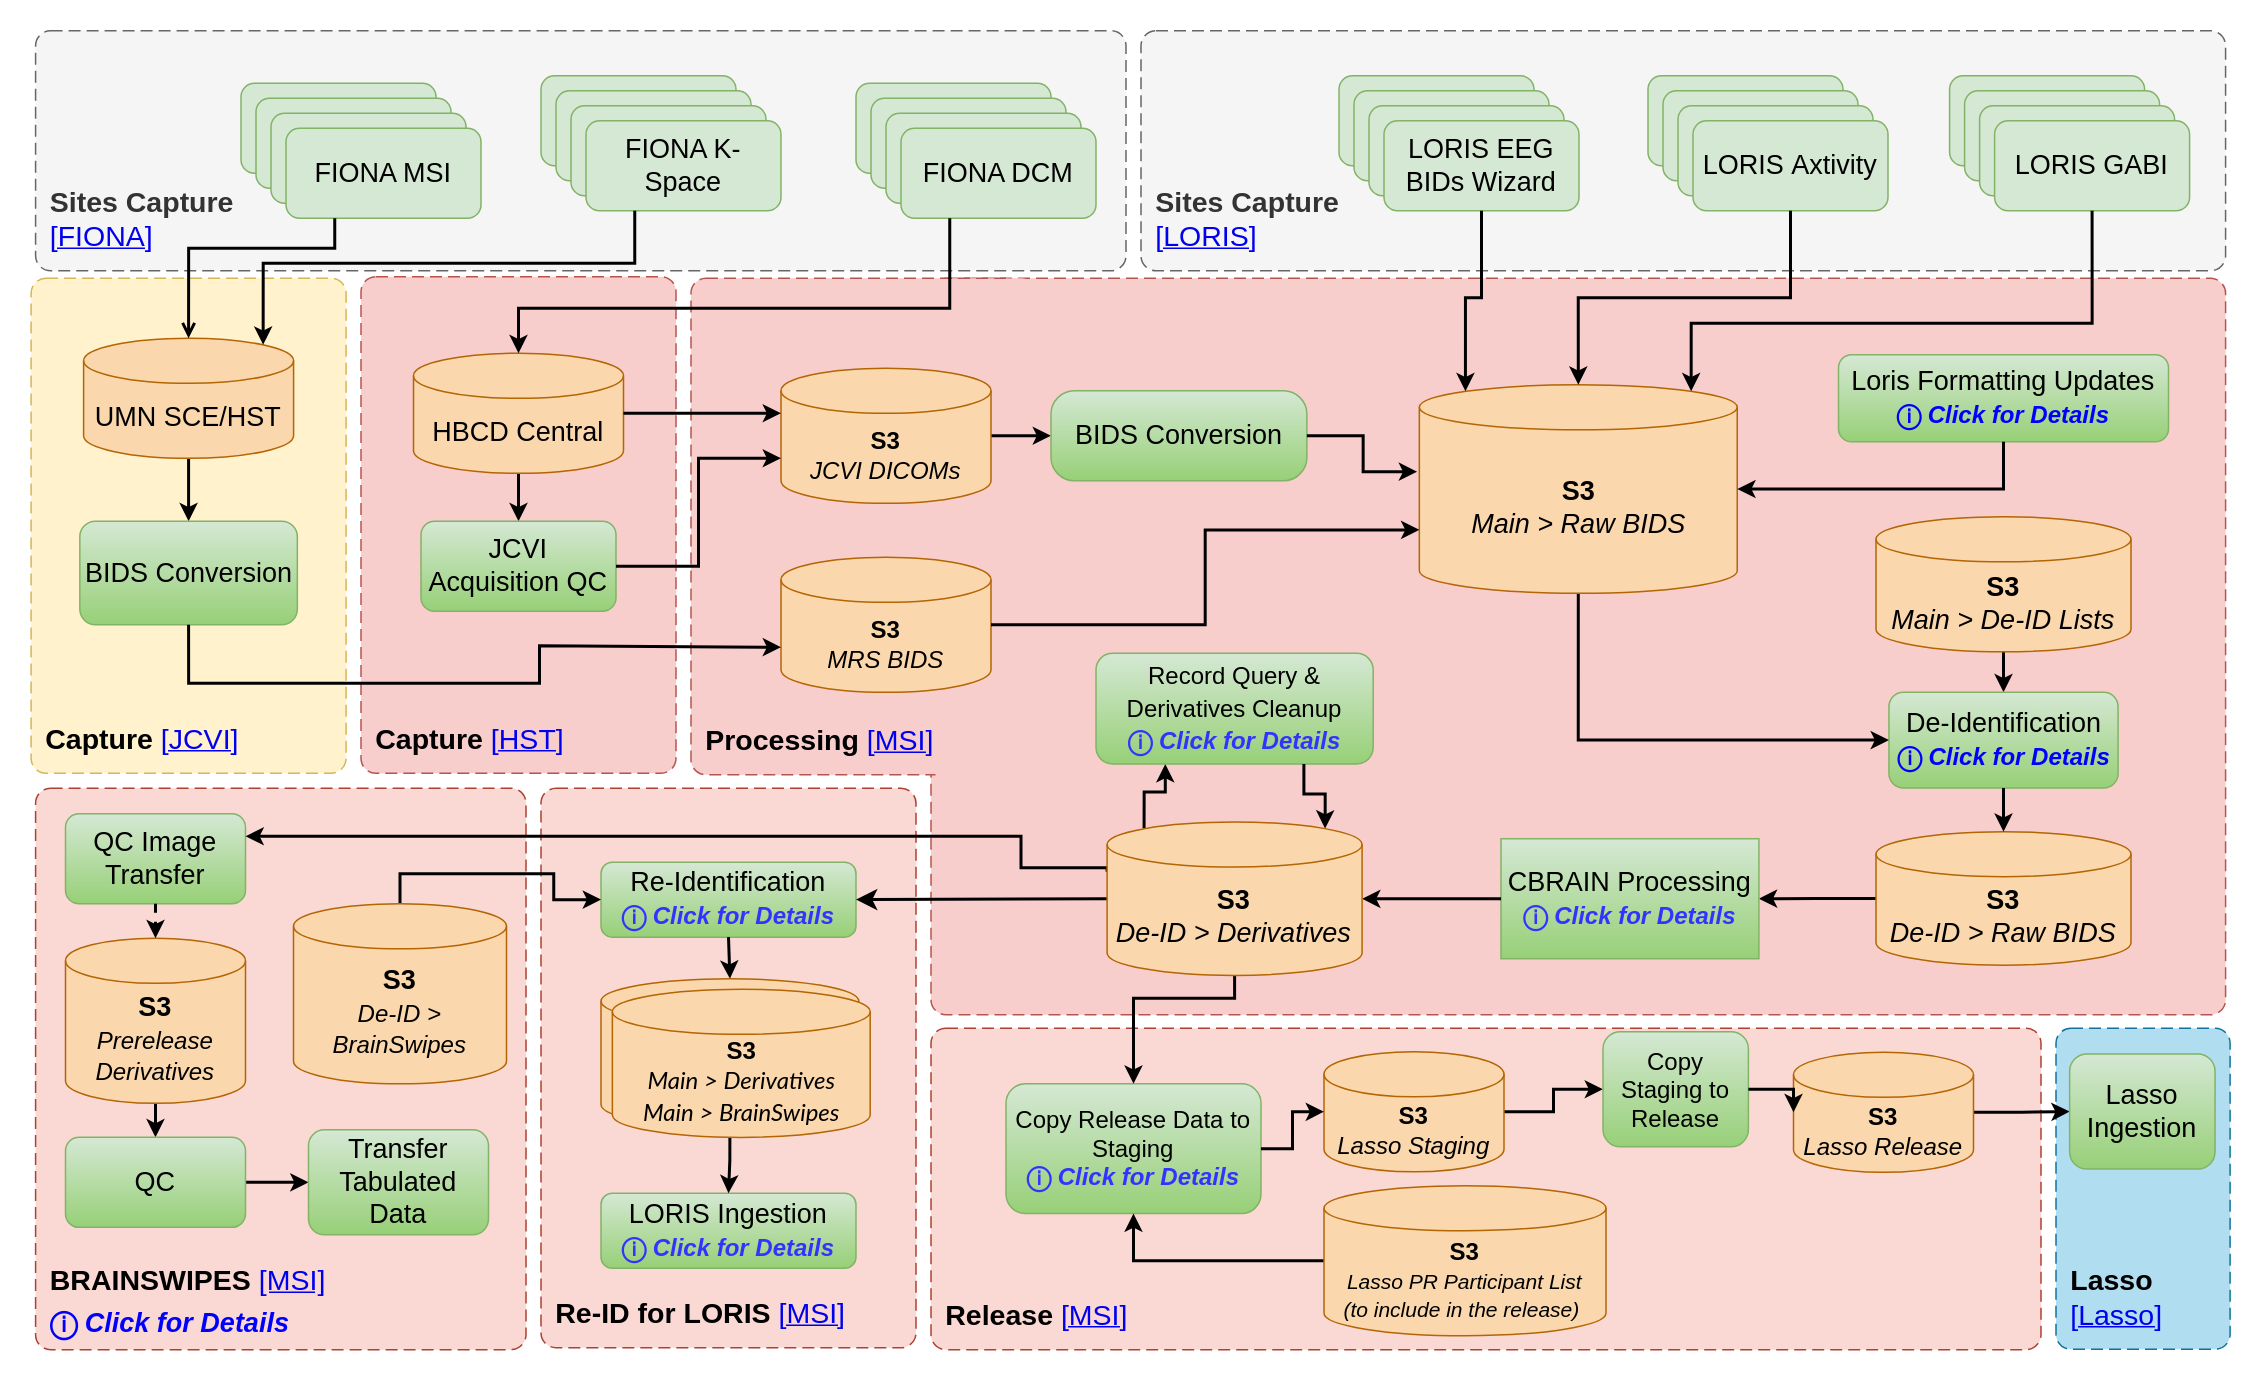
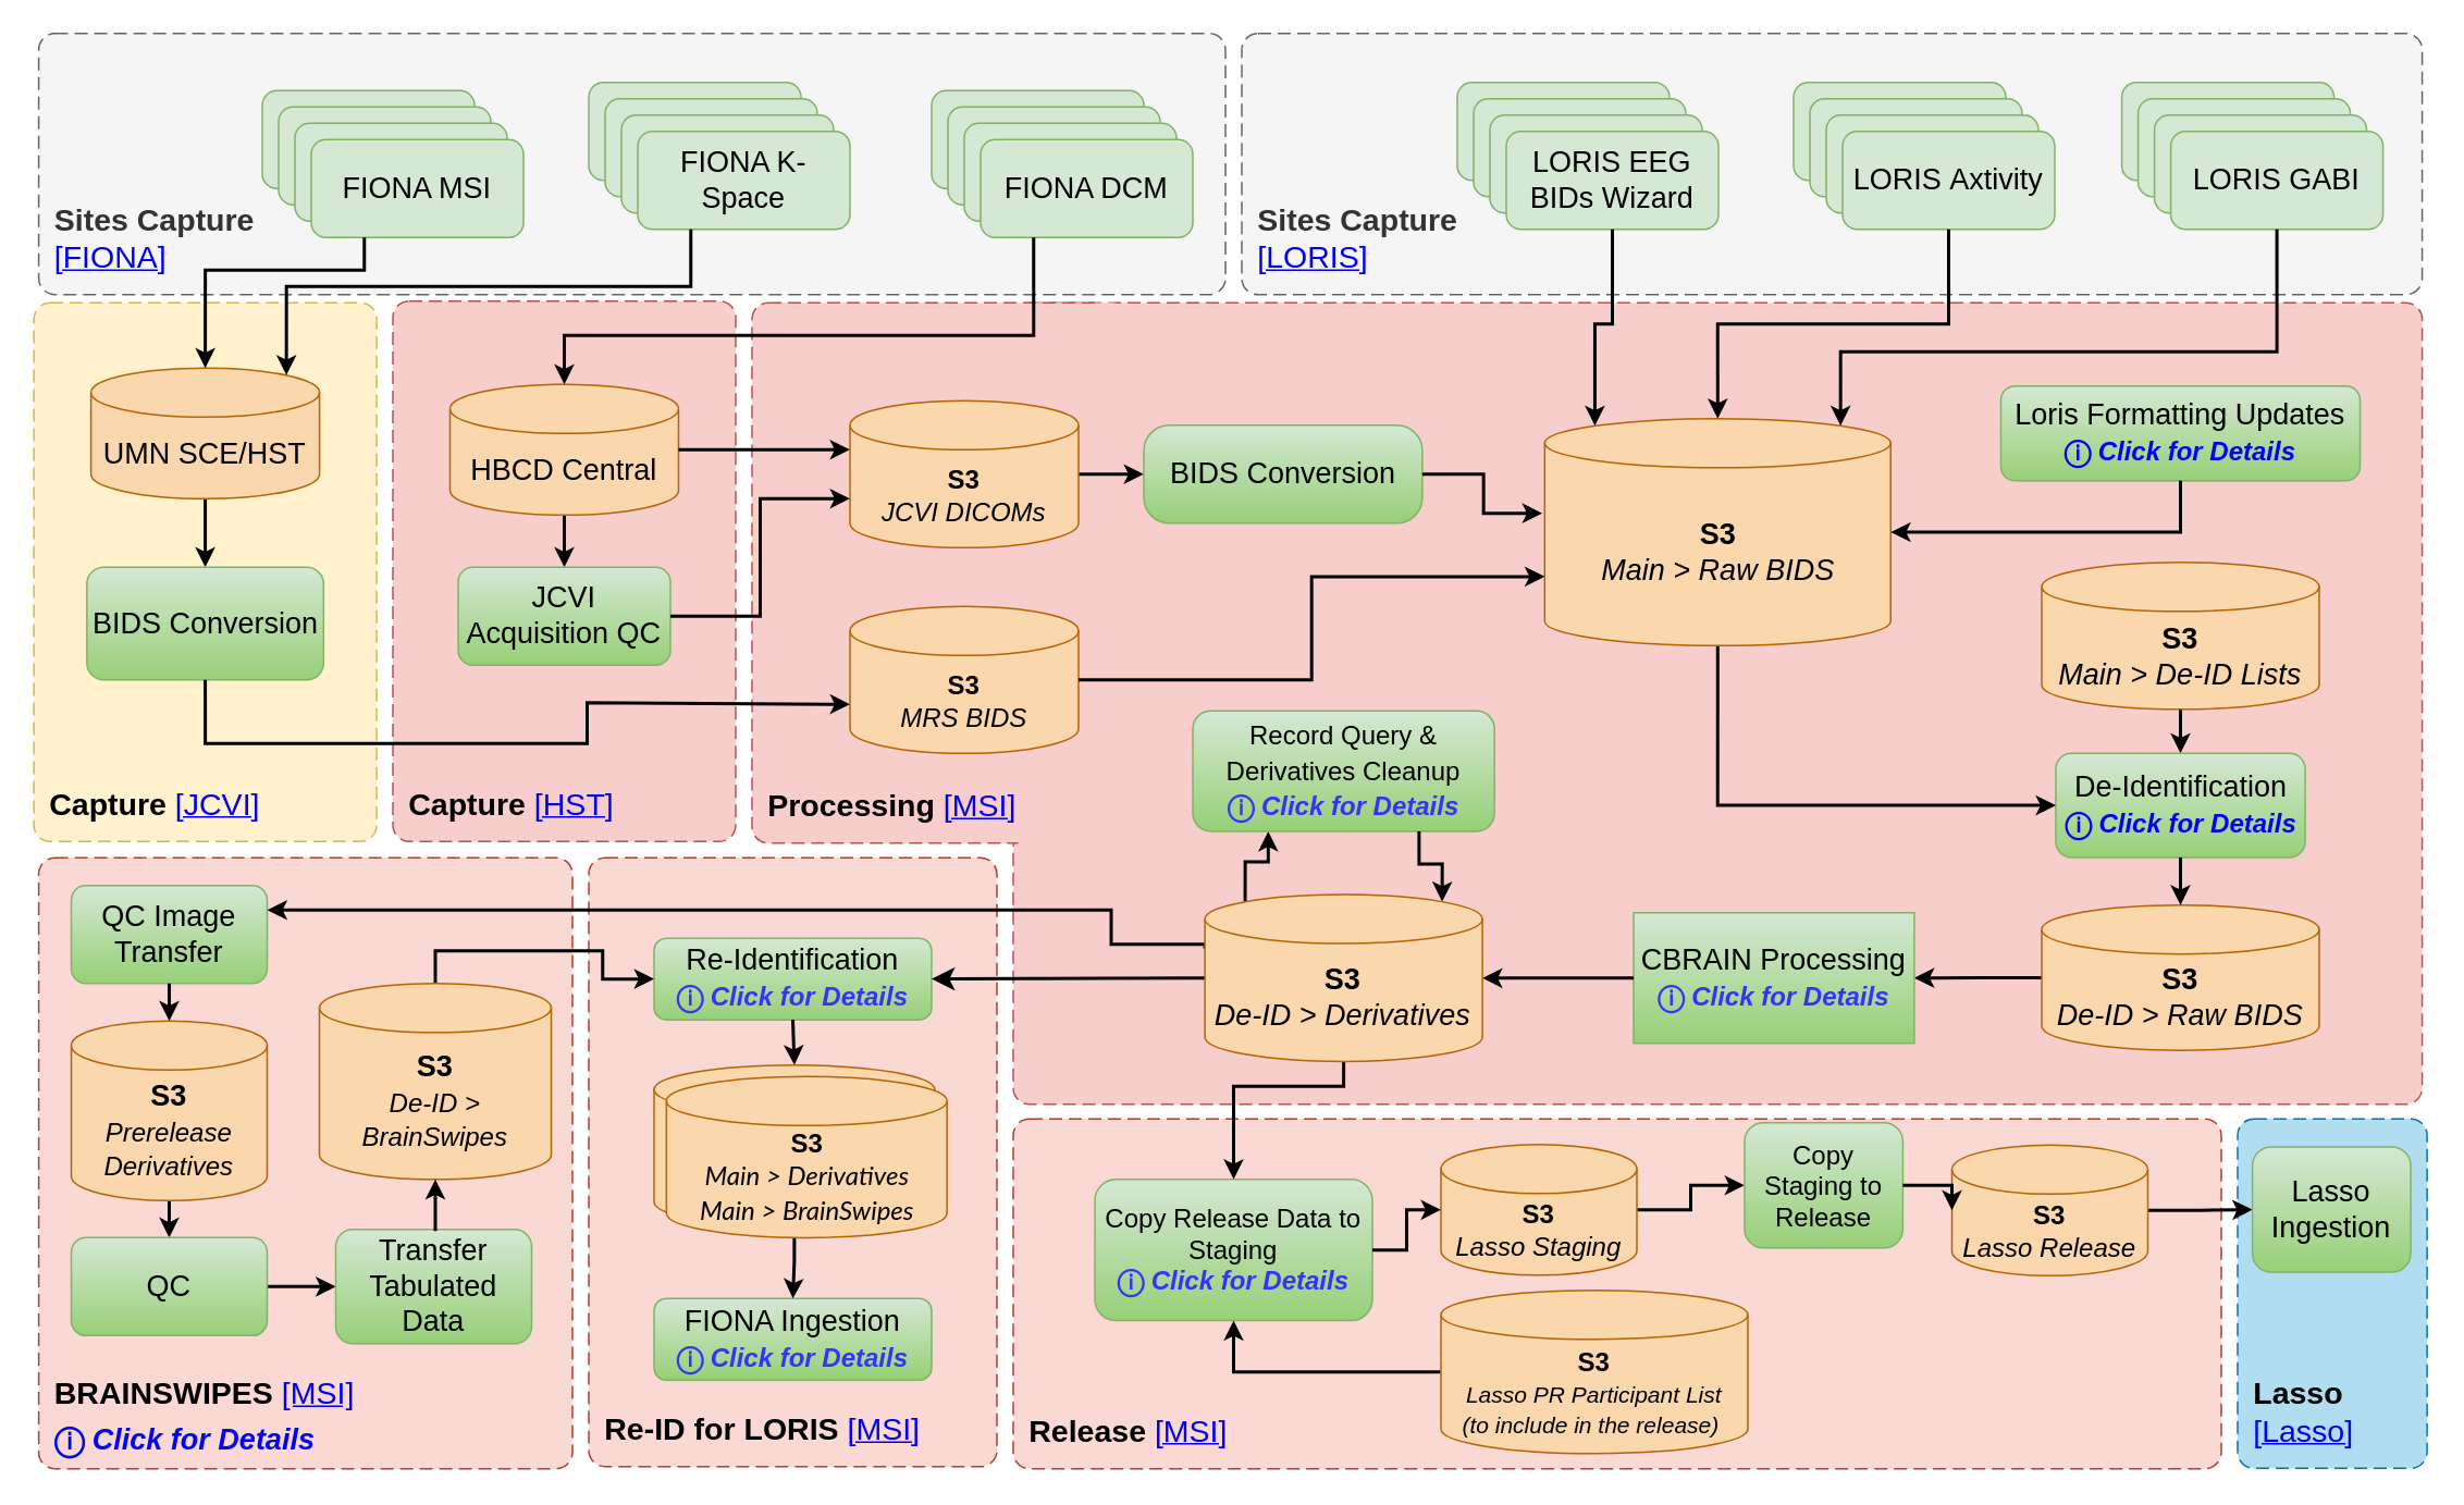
- <mxCell id="107" style="edgeStyle=orthogonalEdgeStyle;rounded=0;orthogonalLoop=1;jettySize=auto;html=1;exitX=0.25;exitY=1;exitDx=0;exitDy=0;entryX=0.5;entryY=0;entryDx=0;entryDy=0;entryPerimeter=0;strokeWidth=2;endArrow=open;" edge="1" parent="1" source="41" target="50"><mxGeometry relative="1" as="geometry"><Array as="points"><mxPoint x="222" y="165" /><mxPoint x="125" y="165" /></Array></mxGeometry></mxCell>
+ <mxCell id="107" style="edgeStyle=orthogonalEdgeStyle;rounded=0;orthogonalLoop=1;jettySize=auto;html=1;exitX=0.25;exitY=1;exitDx=0;exitDy=0;entryX=0.5;entryY=0;entryDx=0;entryDy=0;entryPerimeter=0;strokeWidth=2;" edge="1" parent="1" source="41" target="50"><mxGeometry relative="1" as="geometry"><Array as="points"><mxPoint x="222" y="165" /><mxPoint x="125" y="165" /></Array></mxGeometry></mxCell>
- <mxCell id="105" style="edgeStyle=orthogonalEdgeStyle;rounded=0;orthogonalLoop=1;jettySize=auto;html=1;exitX=0.5;exitY=1;exitDx=0;exitDy=0;entryX=0.5;entryY=0;entryDx=0;entryDy=0;entryPerimeter=0;strokeWidth=2;dashed=1;" edge="1" parent="1" source="71" target="73"><mxGeometry relative="1" as="geometry"><Array as="points"><mxPoint x="103" y="615" /><mxPoint x="103" y="615" /></Array></mxGeometry></mxCell>
+ <mxCell id="105" style="edgeStyle=orthogonalEdgeStyle;rounded=0;orthogonalLoop=1;jettySize=auto;html=1;exitX=0.5;exitY=1;exitDx=0;exitDy=0;entryX=0.5;entryY=0;entryDx=0;entryDy=0;entryPerimeter=0;strokeWidth=2;" edge="1" parent="1" source="71" target="73"><mxGeometry relative="1" as="geometry"><Array as="points"><mxPoint x="103" y="615" /><mxPoint x="103" y="615" /></Array></mxGeometry></mxCell>
+ <mxCell id="102" style="edgeStyle=orthogonalEdgeStyle;rounded=0;orthogonalLoop=1;jettySize=auto;html=1;exitX=0.5;exitY=0;exitDx=0;exitDy=0;entryX=0.5;entryY=1;entryDx=0;entryDy=0;entryPerimeter=0;strokeWidth=2;" edge="1" parent="1" source="101" target="77"><mxGeometry relative="1" as="geometry" /></mxCell>
- <mxCell id="68" value="LORIS Ingestion&lt;br&gt;&lt;b&gt;&lt;font style=&quot;font-size: 16px;&quot;&gt;&lt;span style=&quot;background-color: transparent;&quot;&gt;&lt;font style=&quot;color: light-dark(rgb(51, 51, 255), rgb(255, 255, 255));&quot;&gt;ⓘ&lt;/font&gt;&lt;/span&gt;&lt;span style=&quot;color: light-dark(rgb(0, 0, 0), rgb(255, 255, 255)); background-color: transparent;&quot;&gt;&amp;nbsp;&lt;/span&gt;&lt;i style=&quot;&quot;&gt;&lt;font style=&quot;color: rgb(51, 51, 255);&quot;&gt;Click for Details&lt;/font&gt;&lt;/i&gt;&lt;/font&gt;&lt;/b&gt;" style="rounded=1;whiteSpace=wrap;html=1;fillColor=#d5e8d4;strokeColor=#82b366;gradientColor=#97d077;fontSize=18;" vertex="1" parent="1"><mxGeometry x="400" y="795" width="170" height="50" as="geometry" /></mxCell>
+ <mxCell id="68" value="FIONA Ingestion&lt;br&gt;&lt;b&gt;&lt;font style=&quot;font-size: 16px;&quot;&gt;&lt;span style=&quot;background-color: transparent;&quot;&gt;&lt;font style=&quot;color: light-dark(rgb(51, 51, 255), rgb(255, 255, 255));&quot;&gt;ⓘ&lt;/font&gt;&lt;/span&gt;&lt;span style=&quot;color: light-dark(rgb(0, 0, 0), rgb(255, 255, 255)); background-color: transparent;&quot;&gt;&amp;nbsp;&lt;/span&gt;&lt;i style=&quot;&quot;&gt;&lt;font style=&quot;color: rgb(51, 51, 255);&quot;&gt;Click for Details&lt;/font&gt;&lt;/i&gt;&lt;/font&gt;&lt;/b&gt;" style="rounded=1;whiteSpace=wrap;html=1;fillColor=#d5e8d4;strokeColor=#82b366;gradientColor=#97d077;fontSize=18;" vertex="1" parent="1"><mxGeometry x="400" y="795" width="170" height="50" as="geometry" /></mxCell>
